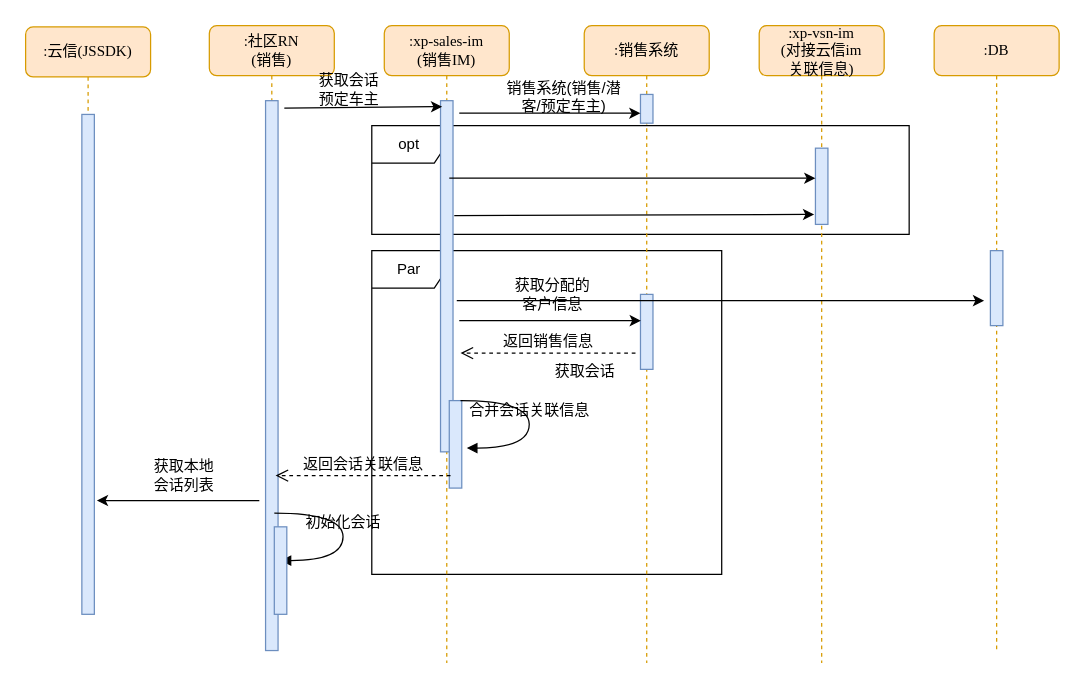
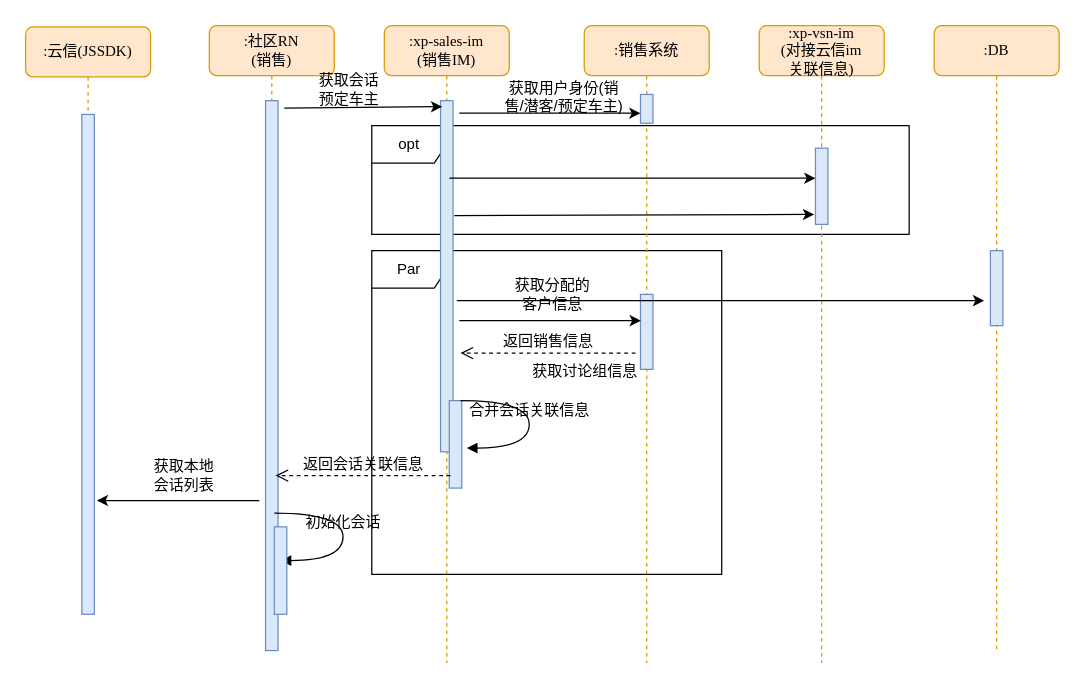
- <mxCell id="32" value="销售系统(销售/潜客/预定车主)" style="text;html=1;strokeColor=none;fillColor=none;align=center;verticalAlign=middle;whiteSpace=wrap;rounded=0;" parent="1" vertex="1"><mxGeometry x="401" y="67" width="100" height="20" as="geometry" /></mxCell>
+ <mxCell id="32" value="获取用户身份(销售/潜客/预定车主)" style="text;html=1;strokeColor=none;fillColor=none;align=center;verticalAlign=middle;whiteSpace=wrap;rounded=0;" parent="1" vertex="1"><mxGeometry x="401" y="67" width="100" height="20" as="geometry" /></mxCell>
- <mxCell id="25" value="获取会话" style="text;html=1;strokeColor=none;fillColor=none;align=center;verticalAlign=middle;whiteSpace=wrap;rounded=0;" parent="1" vertex="1"><mxGeometry x="423" y="287" width="90" height="20" as="geometry" /></mxCell>
+ <mxCell id="25" value="获取讨论组信息" style="text;html=1;strokeColor=none;fillColor=none;align=center;verticalAlign=middle;whiteSpace=wrap;rounded=0;" parent="1" vertex="1"><mxGeometry x="423" y="287" width="90" height="20" as="geometry" /></mxCell>
